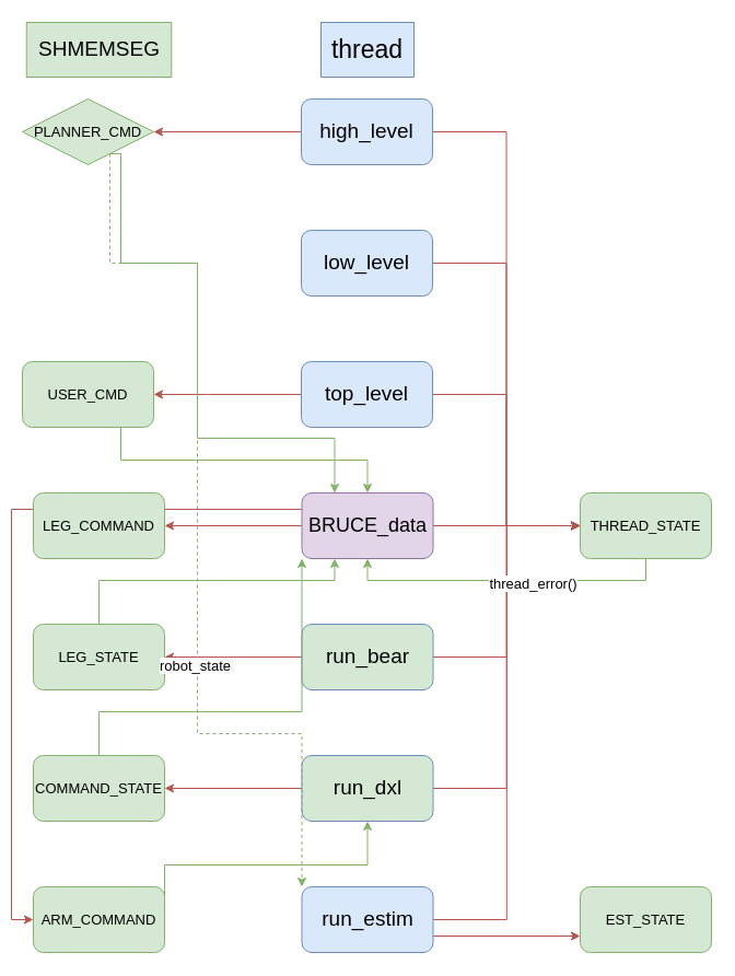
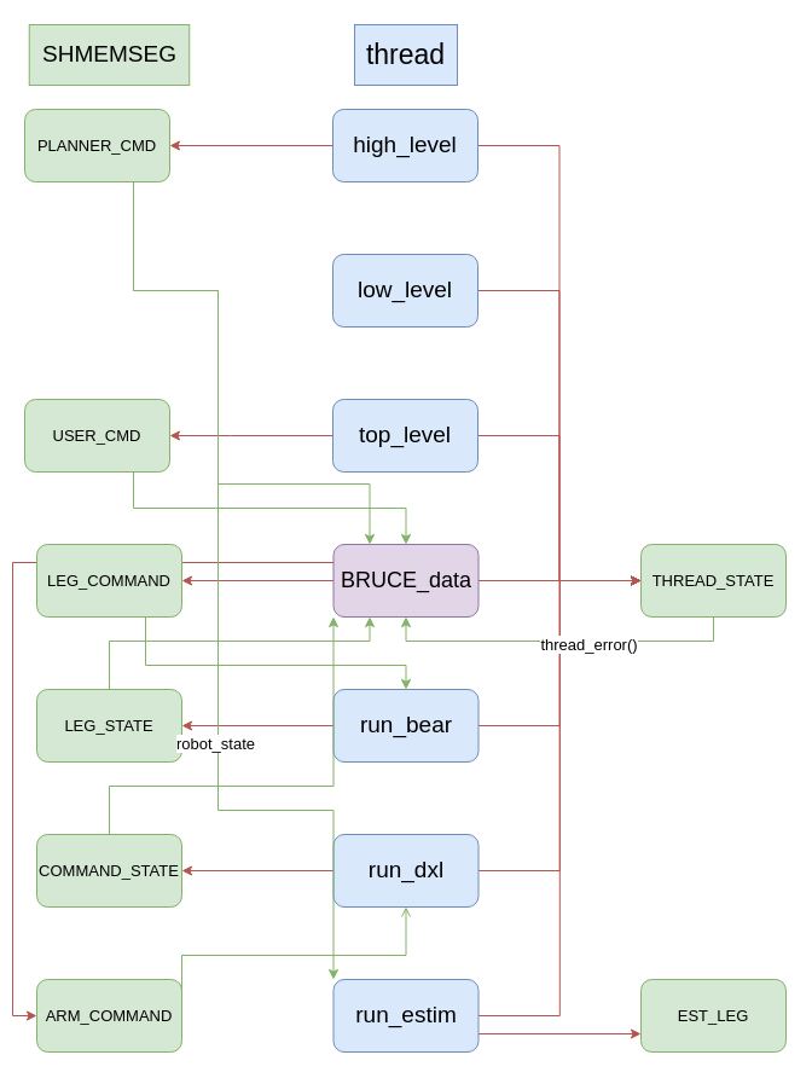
- <mxCell id="39" value="PLANNER_CMD" style="rhombus;whiteSpace=wrap;html=1;fontSize=13;fillColor=#d5e8d4;strokeColor=#82b366;" vertex="1" parent="1"><mxGeometry x="20" y="90" width="120" height="60" as="geometry" /></mxCell>
+ <mxCell id="39" value="PLANNER_CMD" style="rounded=1;whiteSpace=wrap;html=1;fontSize=13;fillColor=#d5e8d4;strokeColor=#82b366;" vertex="1" parent="1"><mxGeometry x="20" y="90" width="120" height="60" as="geometry" /></mxCell>
+ <mxCell id="29" style="edgeStyle=orthogonalEdgeStyle;rounded=0;orthogonalLoop=1;jettySize=auto;html=1;exitX=0.75;exitY=1;exitDx=0;exitDy=0;entryX=0.5;entryY=0;entryDx=0;entryDy=0;fillColor=#d5e8d4;strokeColor=#82b366;" edge="1" parent="1" source="30" target="16"><mxGeometry relative="1" as="geometry"><Array as="points"><mxPoint x="120" y="550" /><mxPoint x="335" y="550" /></Array></mxGeometry></mxCell>
- <mxCell id="36" style="edgeStyle=orthogonalEdgeStyle;rounded=0;orthogonalLoop=1;jettySize=auto;html=1;exitX=0.75;exitY=1;exitDx=0;exitDy=0;entryX=0;entryY=0;entryDx=0;entryDy=0;fillColor=#d5e8d4;strokeColor=#82b366;dashed=1;" edge="1" parent="1" source="39" target="22"><mxGeometry relative="1" as="geometry"><Array as="points"><mxPoint x="180" y="240" /><mxPoint x="180" y="670" /><mxPoint x="275" y="670" /></Array></mxGeometry></mxCell>
+ <mxCell id="36" style="edgeStyle=orthogonalEdgeStyle;rounded=0;orthogonalLoop=1;jettySize=auto;html=1;exitX=0.75;exitY=1;exitDx=0;exitDy=0;entryX=0;entryY=0;entryDx=0;entryDy=0;fillColor=#d5e8d4;strokeColor=#82b366;" edge="1" parent="1" source="39" target="22"><mxGeometry relative="1" as="geometry"><Array as="points"><mxPoint x="180" y="240" /><mxPoint x="180" y="670" /><mxPoint x="275" y="670" /></Array></mxGeometry></mxCell>
- <mxCell id="16" value="run_bear" style="rounded=1;whiteSpace=wrap;html=1;fontSize=19;fillColor=#d5e8d4;strokeColor=#6c8ebf;" vertex="1" parent="1"><mxGeometry x="275.5" y="570" width="120" height="60" as="geometry" /></mxCell>
+ <mxCell id="16" value="run_bear" style="rounded=1;whiteSpace=wrap;html=1;fontSize=19;fillColor=#dae8fc;strokeColor=#6c8ebf;" vertex="1" parent="1"><mxGeometry x="275.5" y="570" width="120" height="60" as="geometry" /></mxCell>
- <mxCell id="19" value="run_dxl" style="rounded=1;whiteSpace=wrap;html=1;fontSize=19;fillColor=#d5e8d4;strokeColor=#6c8ebf;" vertex="1" parent="1"><mxGeometry x="275.5" y="690" width="120" height="60" as="geometry" /></mxCell>
+ <mxCell id="19" value="run_dxl" style="rounded=1;whiteSpace=wrap;html=1;fontSize=19;fillColor=#dae8fc;strokeColor=#6c8ebf;" vertex="1" parent="1"><mxGeometry x="275.5" y="690" width="120" height="60" as="geometry" /></mxCell>
- <mxCell id="33" style="edgeStyle=orthogonalEdgeStyle;rounded=0;orthogonalLoop=1;jettySize=auto;html=1;exitX=1;exitY=0.5;exitDx=0;exitDy=0;entryX=0.5;entryY=1;entryDx=0;entryDy=0;fillColor=#d5e8d4;strokeColor=#82b366;" edge="1" parent="1" source="34" target="19"><mxGeometry relative="1" as="geometry"><Array as="points"><mxPoint x="150" y="790" /><mxPoint x="335" y="790" /></Array></mxGeometry></mxCell>
+ <mxCell id="33" style="edgeStyle=orthogonalEdgeStyle;rounded=0;orthogonalLoop=1;jettySize=auto;html=1;exitX=1;exitY=0.5;exitDx=0;exitDy=0;entryX=0.5;entryY=1;entryDx=0;entryDy=0;fillColor=#d5e8d4;strokeColor=#82b366;endArrow=open;" edge="1" parent="1" source="34" target="19"><mxGeometry relative="1" as="geometry"><Array as="points"><mxPoint x="150" y="790" /><mxPoint x="335" y="790" /></Array></mxGeometry></mxCell>
- <mxCell id="35" value="EST_STATE" style="rounded=1;whiteSpace=wrap;html=1;fontSize=13;fillColor=#d5e8d4;strokeColor=#82b366;" vertex="1" parent="1"><mxGeometry x="530" y="810" width="120" height="60" as="geometry" /></mxCell>
+ <mxCell id="35" value="EST_LEG" style="rounded=1;whiteSpace=wrap;html=1;fontSize=13;fillColor=#d5e8d4;strokeColor=#82b366;" vertex="1" parent="1"><mxGeometry x="530" y="810" width="120" height="60" as="geometry" /></mxCell>
